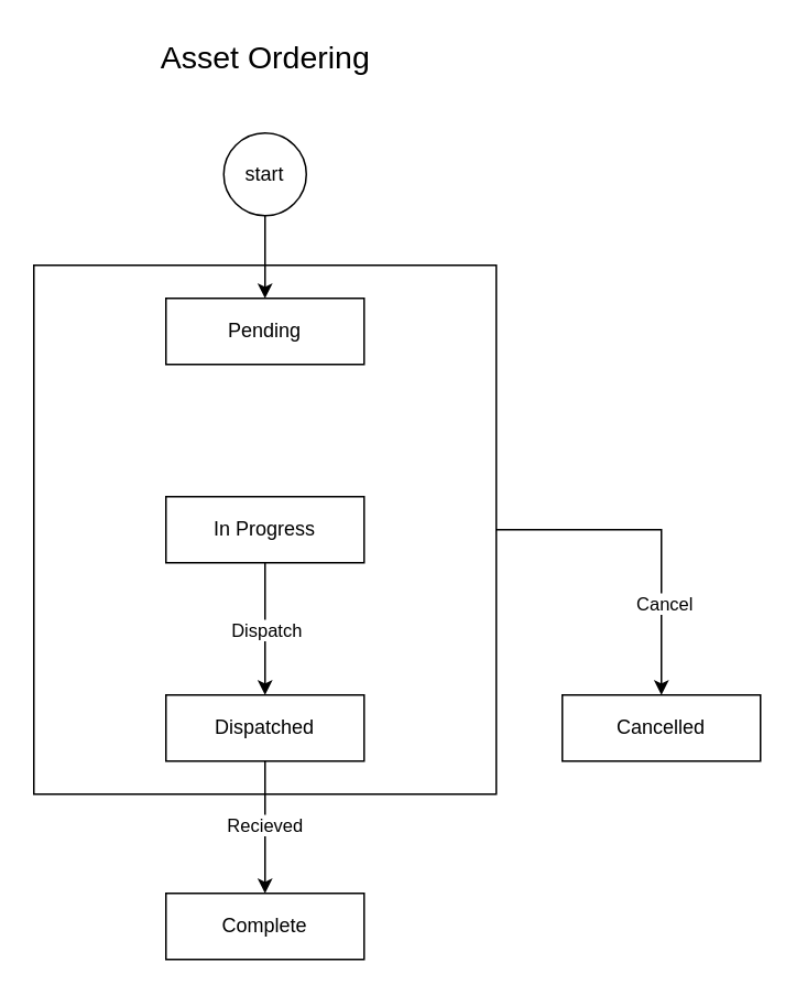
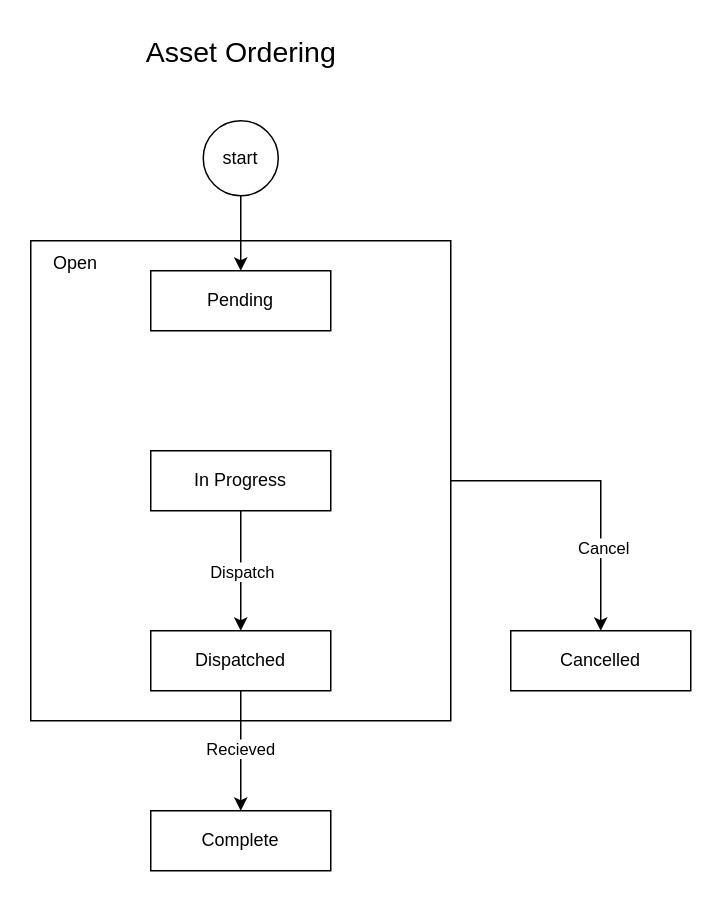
+ <mxCell id="16" value="Open" style="text;html=1;strokeColor=none;fillColor=none;align=center;verticalAlign=middle;whiteSpace=wrap;rounded=0;" vertex="1" parent="1"><mxGeometry x="20" y="160" width="60" height="30" as="geometry" /></mxCell>
